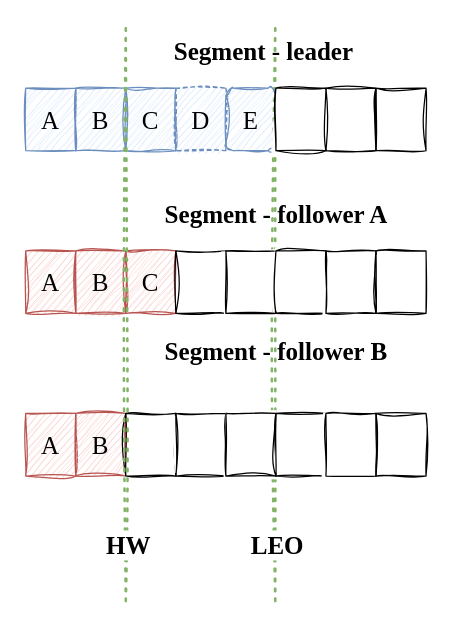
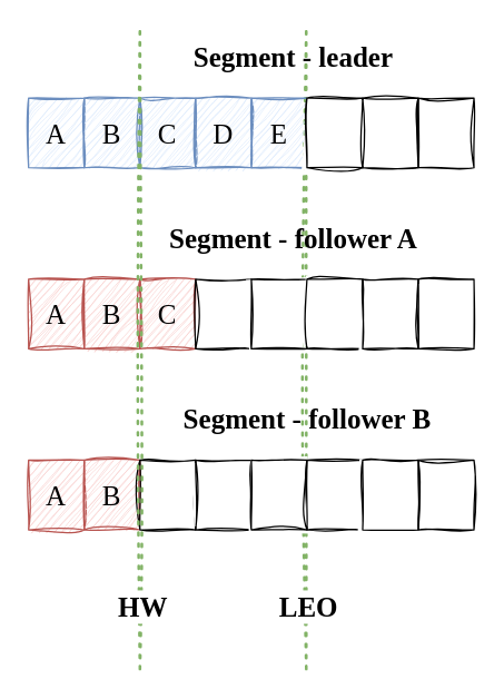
- <mxCell id="7" value="D" style="rounded=0;whiteSpace=wrap;html=1;sketch=1;hachureGap=4;jiggle=2;curveFitting=1;fontFamily=Architects Daughter;fontSource=https%3A%2F%2Ffonts.googleapis.com%2Fcss%3Ffamily%3DArchitects%2BDaughter;fontSize=20;fillColor=#dae8fc;strokeColor=#6c8ebf;dashed=1;" parent="1" vertex="1"><mxGeometry x="140" y="70" width="40" height="50" as="geometry" /></mxCell>
+ <mxCell id="7" value="D" style="rounded=0;whiteSpace=wrap;html=1;sketch=1;hachureGap=4;jiggle=2;curveFitting=1;fontFamily=Architects Daughter;fontSource=https%3A%2F%2Ffonts.googleapis.com%2Fcss%3Ffamily%3DArchitects%2BDaughter;fontSize=20;fillColor=#dae8fc;strokeColor=#6c8ebf;" parent="1" vertex="1"><mxGeometry x="140" y="70" width="40" height="50" as="geometry" /></mxCell>
- <mxCell id="8" value="E" style="whiteSpace=wrap;html=1;sketch=1;hachureGap=4;jiggle=2;curveFitting=1;fontFamily=Architects Daughter;fontSource=https%3A%2F%2Ffonts.googleapis.com%2Fcss%3Ffamily%3DArchitects%2BDaughter;fontSize=20;fillColor=#dae8fc;strokeColor=#6c8ebf;rounded=1;" parent="1" vertex="1"><mxGeometry x="180" y="70" width="40" height="50" as="geometry" /></mxCell>
+ <mxCell id="8" value="E" style="rounded=0;whiteSpace=wrap;html=1;sketch=1;hachureGap=4;jiggle=2;curveFitting=1;fontFamily=Architects Daughter;fontSource=https%3A%2F%2Ffonts.googleapis.com%2Fcss%3Ffamily%3DArchitects%2BDaughter;fontSize=20;fillColor=#dae8fc;strokeColor=#6c8ebf;" parent="1" vertex="1"><mxGeometry x="180" y="70" width="40" height="50" as="geometry" /></mxCell>
- <mxCell id="21" value="&lt;b&gt;Segment - follower A&lt;/b&gt;" style="text;html=1;align=center;verticalAlign=middle;resizable=0;points=[];autosize=1;strokeColor=none;fillColor=none;fontSize=20;fontFamily=Architects Daughter;" parent="1" vertex="1"><mxGeometry x="110" y="150" width="220" height="40" as="geometry" /></mxCell>
+ <mxCell id="21" value="&lt;b&gt;Segment - follower A&lt;/b&gt;" style="text;html=1;align=center;verticalAlign=middle;resizable=0;points=[];autosize=1;strokeColor=none;fillColor=none;fontSize=20;fontFamily=Architects Daughter;" parent="1" vertex="1"><mxGeometry x="100" y="150" width="220" height="40" as="geometry" /></mxCell>
- <mxCell id="30" value="&lt;b&gt;Segment - follower B&lt;/b&gt;" style="text;html=1;align=center;verticalAlign=middle;resizable=0;points=[];autosize=1;strokeColor=none;fillColor=none;fontSize=20;fontFamily=Architects Daughter;" parent="1" vertex="1"><mxGeometry x="105" y="260" width="230" height="40" as="geometry" /></mxCell>
+ <mxCell id="30" value="&lt;b&gt;Segment - follower B&lt;/b&gt;" style="text;html=1;align=center;verticalAlign=middle;resizable=0;points=[];autosize=1;strokeColor=none;fillColor=none;fontSize=20;fontFamily=Architects Daughter;" parent="1" vertex="1"><mxGeometry x="105" y="280" width="230" height="40" as="geometry" /></mxCell>
